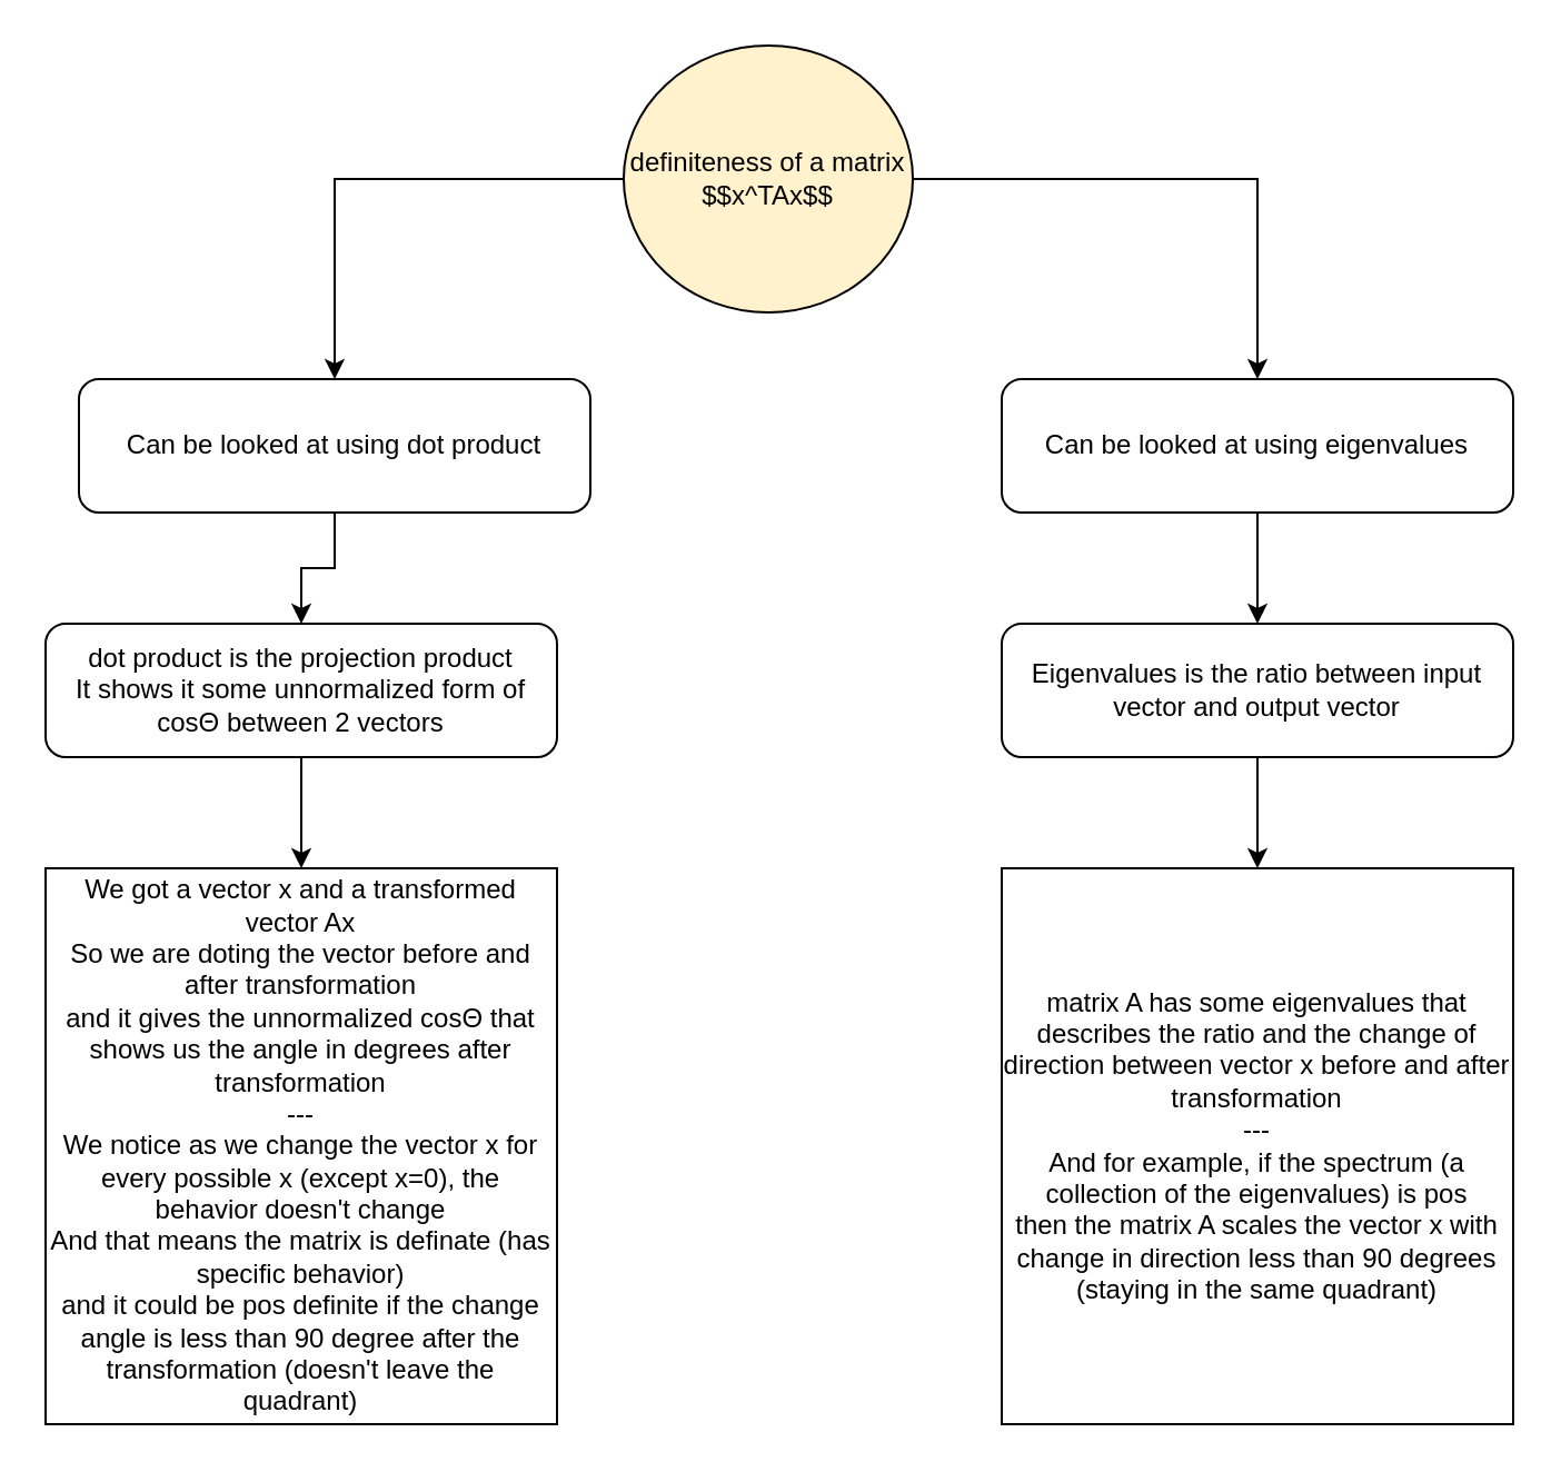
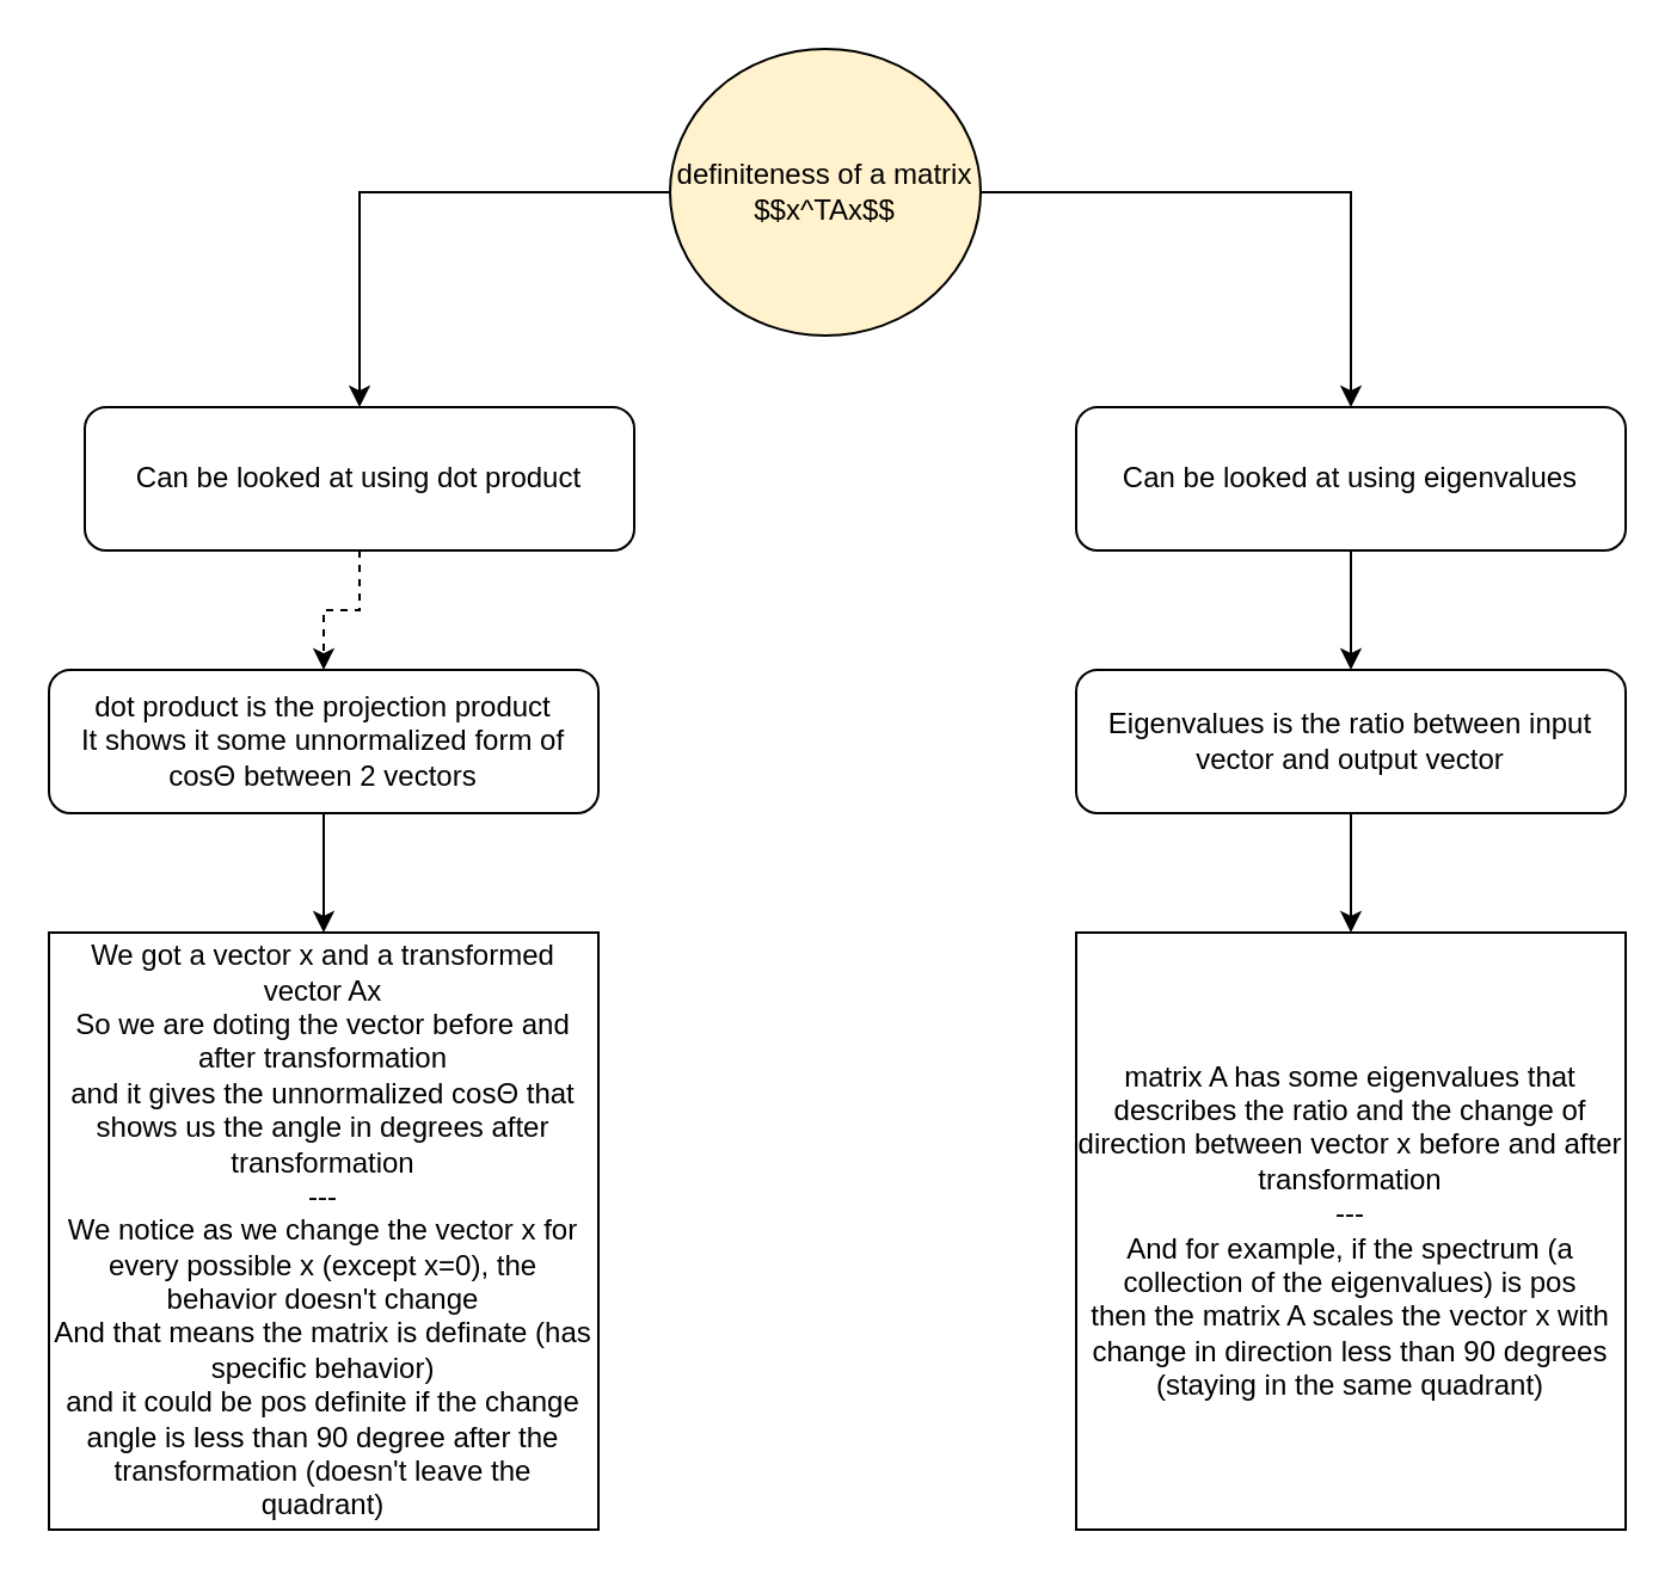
- <mxCell id="5" style="edgeStyle=orthogonalEdgeStyle;rounded=0;orthogonalLoop=1;jettySize=auto;html=1;exitX=0.5;exitY=1;exitDx=0;exitDy=0;entryX=0.5;entryY=0;entryDx=0;entryDy=0;" edge="1" parent="1" source="6" target="11"><mxGeometry relative="1" as="geometry" /></mxCell>
+ <mxCell id="5" style="edgeStyle=orthogonalEdgeStyle;rounded=0;orthogonalLoop=1;jettySize=auto;html=1;exitX=0.5;exitY=1;exitDx=0;exitDy=0;entryX=0.5;entryY=0;entryDx=0;entryDy=0;dashed=1;" edge="1" parent="1" source="6" target="11"><mxGeometry relative="1" as="geometry" /></mxCell>
